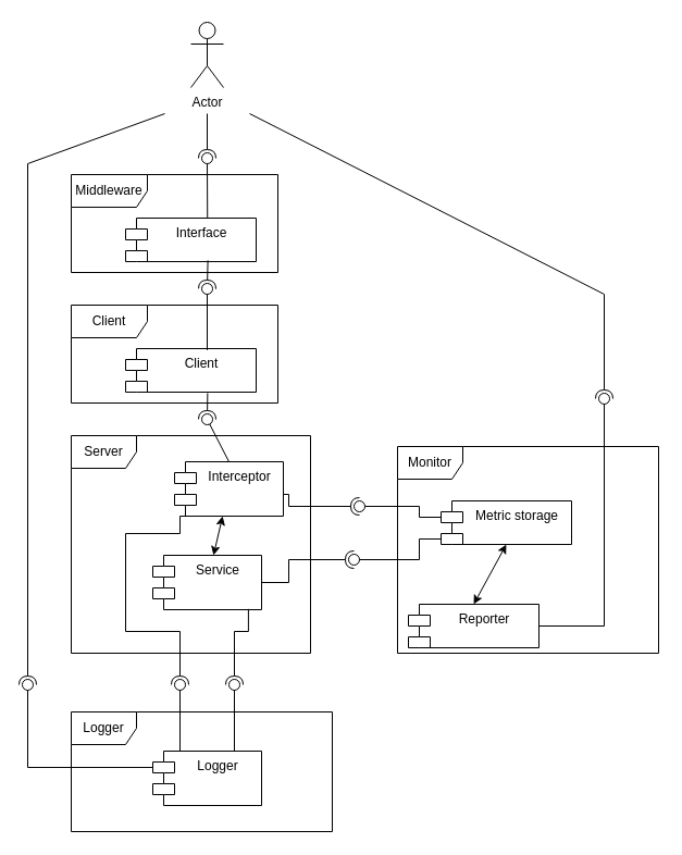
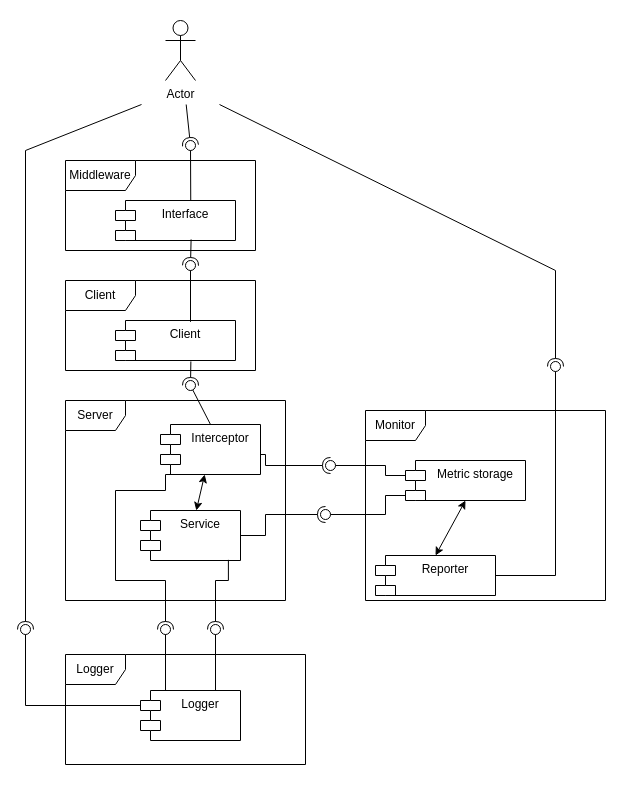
- <mxCell id="34" value="Actor" style="shape=umlActor;verticalLabelPosition=bottom;verticalAlign=top;html=1;perimeterSpacing=24;" parent="1" vertex="1"><mxGeometry x="175" width="30" height="60" as="geometry" y="20" /></mxCell>
+ <mxCell id="34" value="Actor" style="shape=umlActor;verticalLabelPosition=bottom;verticalAlign=top;html=1;perimeterSpacing=24;" parent="1" vertex="1"><mxGeometry x="165" y="20" width="30" height="60" as="geometry" /></mxCell>
